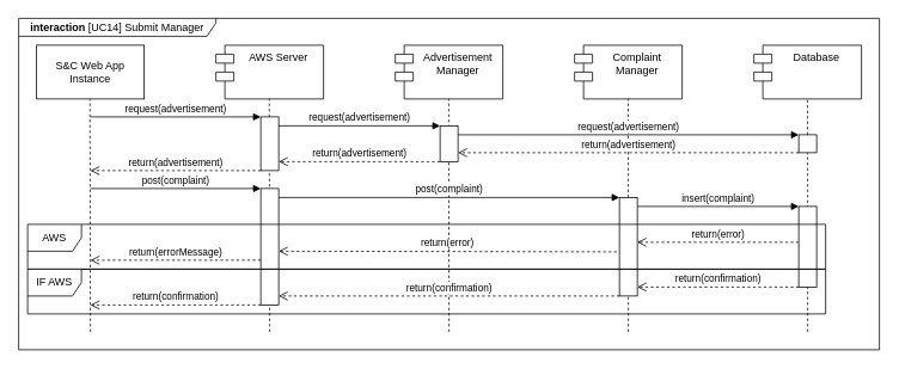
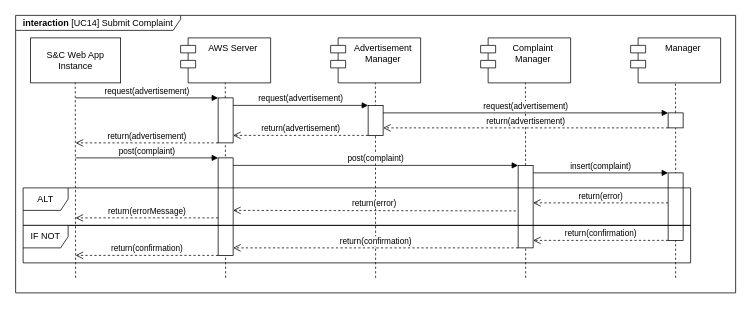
- <mxCell id="26" value="&lt;b&gt;interaction&amp;nbsp;&lt;/b&gt;[UC14] Submit Manager" style="shape=umlFrame;whiteSpace=wrap;html=1;pointerEvents=0;width=220;height=20;" parent="1" vertex="1"><mxGeometry x="20" y="20" width="960" height="370" as="geometry" /></mxCell>
+ <mxCell id="26" value="&lt;b&gt;interaction&amp;nbsp;&lt;/b&gt;[UC14] Submit Complaint" style="shape=umlFrame;whiteSpace=wrap;html=1;pointerEvents=0;width=220;height=20;" parent="1" vertex="1"><mxGeometry x="20" y="20" width="960" height="370" as="geometry" /></mxCell>
- <mxCell id="29" value="Database" style="shape=module;align=left;spacingLeft=20;align=center;verticalAlign=top;whiteSpace=wrap;html=1;" vertex="1" parent="1"><mxGeometry x="840" y="50" width="120" height="60" as="geometry" /></mxCell>
+ <mxCell id="29" value="Manager" style="shape=module;align=left;spacingLeft=20;align=center;verticalAlign=top;whiteSpace=wrap;html=1;" vertex="1" parent="1"><mxGeometry x="840" y="50" width="120" height="60" as="geometry" /></mxCell>
- <mxCell id="36" value="AWS" style="shape=umlFrame;whiteSpace=wrap;html=1;pointerEvents=0;" vertex="1" parent="1"><mxGeometry x="30" y="250" width="890" height="50" as="geometry" /></mxCell>
+ <mxCell id="36" value="ALT" style="shape=umlFrame;whiteSpace=wrap;html=1;pointerEvents=0;" vertex="1" parent="1"><mxGeometry x="30" y="250" width="890" height="50" as="geometry" /></mxCell>
- <mxCell id="37" value="IF AWS" style="shape=umlFrame;whiteSpace=wrap;html=1;pointerEvents=0;" vertex="1" parent="1"><mxGeometry x="30" y="300" width="890" height="50" as="geometry" /></mxCell>
+ <mxCell id="37" value="IF NOT" style="shape=umlFrame;whiteSpace=wrap;html=1;pointerEvents=0;" vertex="1" parent="1"><mxGeometry x="30" y="300" width="890" height="50" as="geometry" /></mxCell>
